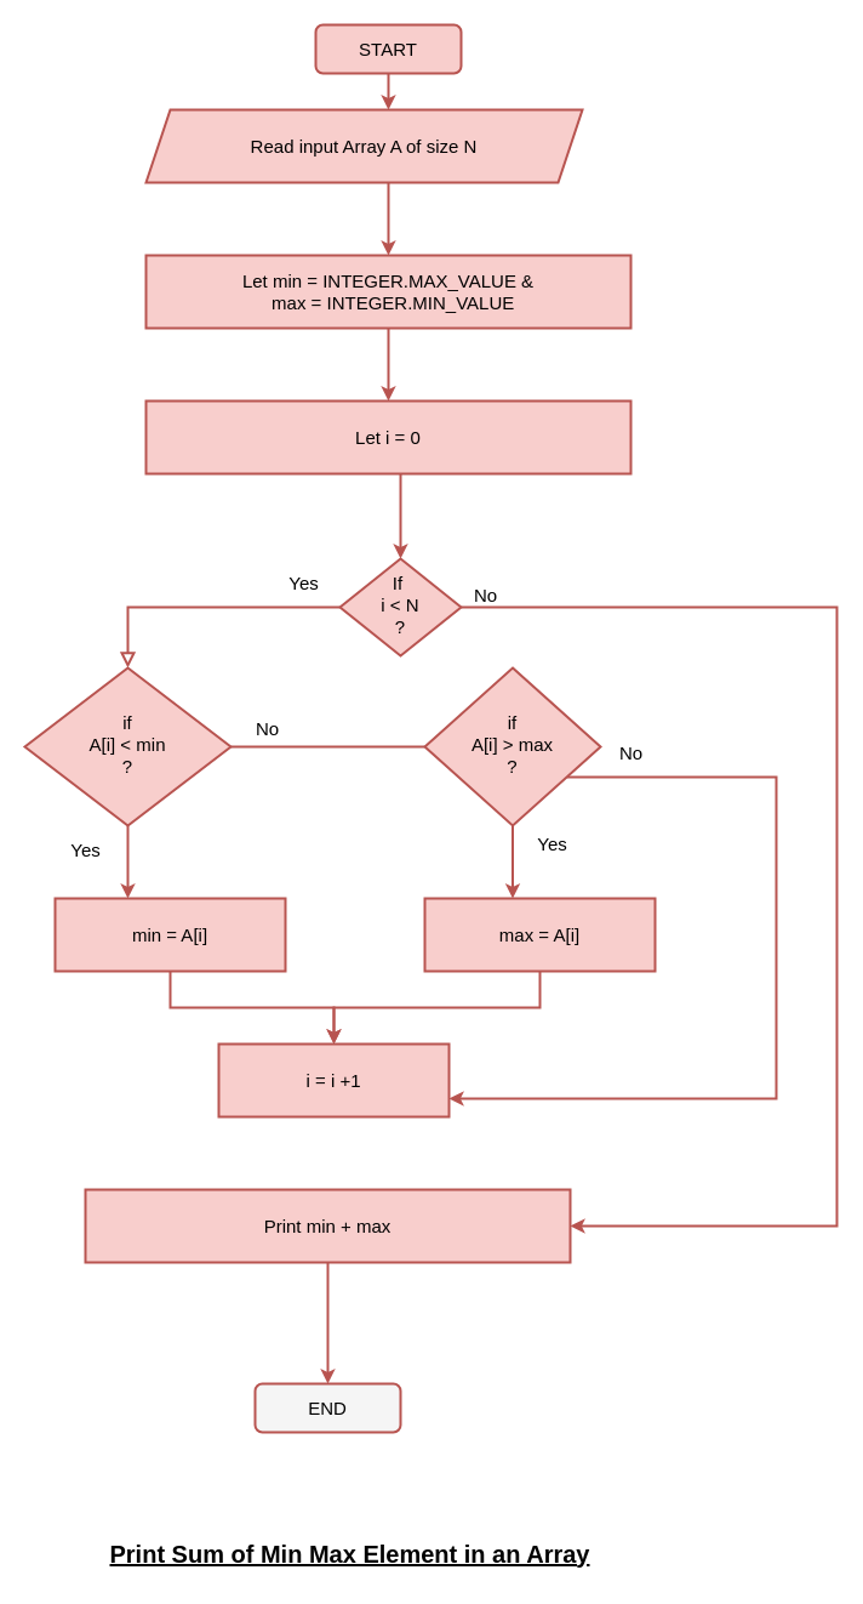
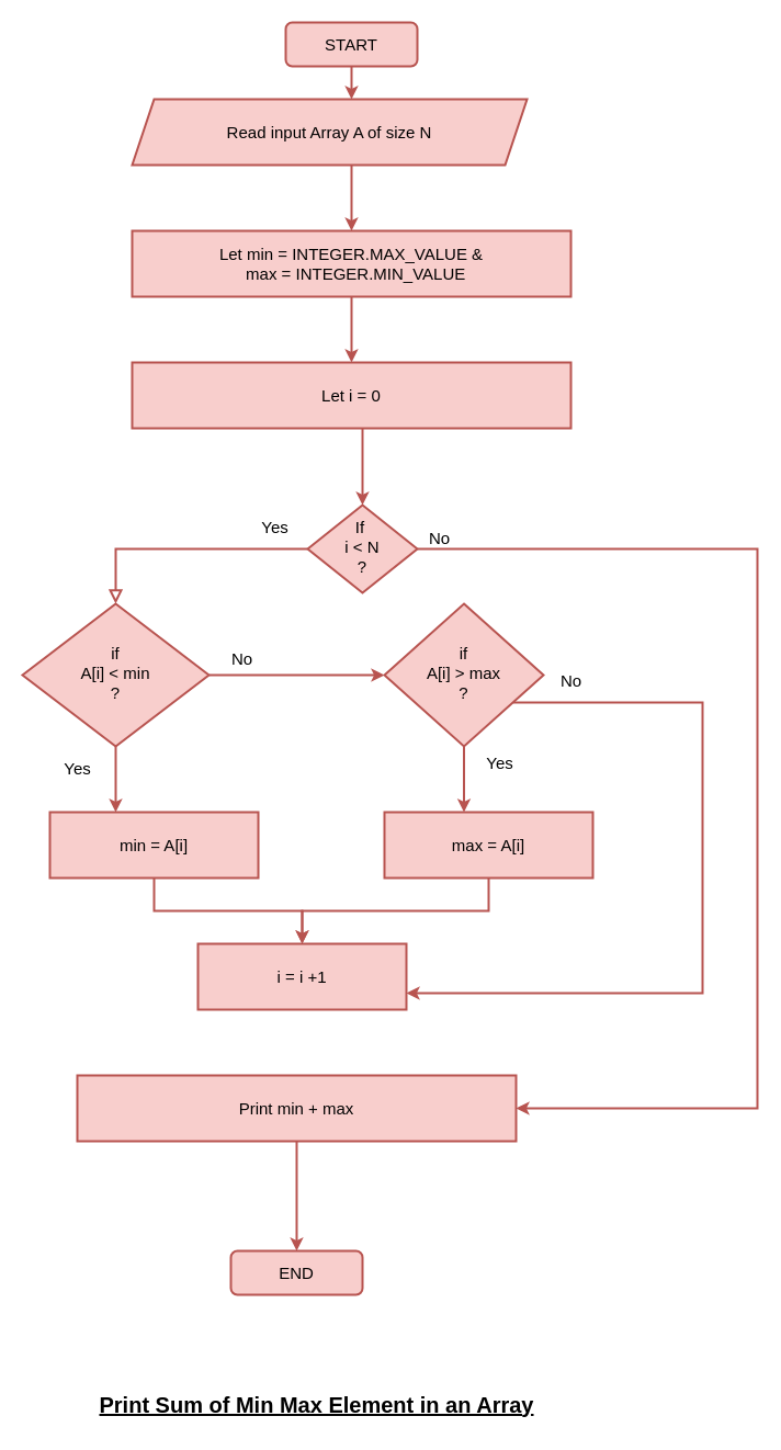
- <mxCell id="7" style="edgeStyle=orthogonalEdgeStyle;rounded=0;orthogonalLoop=1;jettySize=auto;html=1;fillColor=#f8cecc;strokeColor=#b85450;strokeWidth=2;fontSize=15;endArrow=none;" edge="1" parent="1" source="9" target="21"><mxGeometry relative="1" as="geometry" /></mxCell>
+ <mxCell id="7" style="edgeStyle=orthogonalEdgeStyle;rounded=0;orthogonalLoop=1;jettySize=auto;html=1;fillColor=#f8cecc;strokeColor=#b85450;strokeWidth=2;fontSize=15;" edge="1" parent="1" source="9" target="21"><mxGeometry relative="1" as="geometry" /></mxCell>
- <mxCell id="10" value="END" style="rounded=1;whiteSpace=wrap;html=1;fontSize=15;glass=0;strokeWidth=2;shadow=0;fillColor=#f5f5f5;strokeColor=#b85450;" parent="1" vertex="1"><mxGeometry x="210" y="1140" width="120" height="40" as="geometry" /></mxCell>
+ <mxCell id="10" value="END" style="rounded=1;whiteSpace=wrap;html=1;fontSize=15;glass=0;strokeWidth=2;shadow=0;fillColor=#f8cecc;strokeColor=#b85450;" parent="1" vertex="1"><mxGeometry x="210" y="1140" width="120" height="40" as="geometry" /></mxCell>
